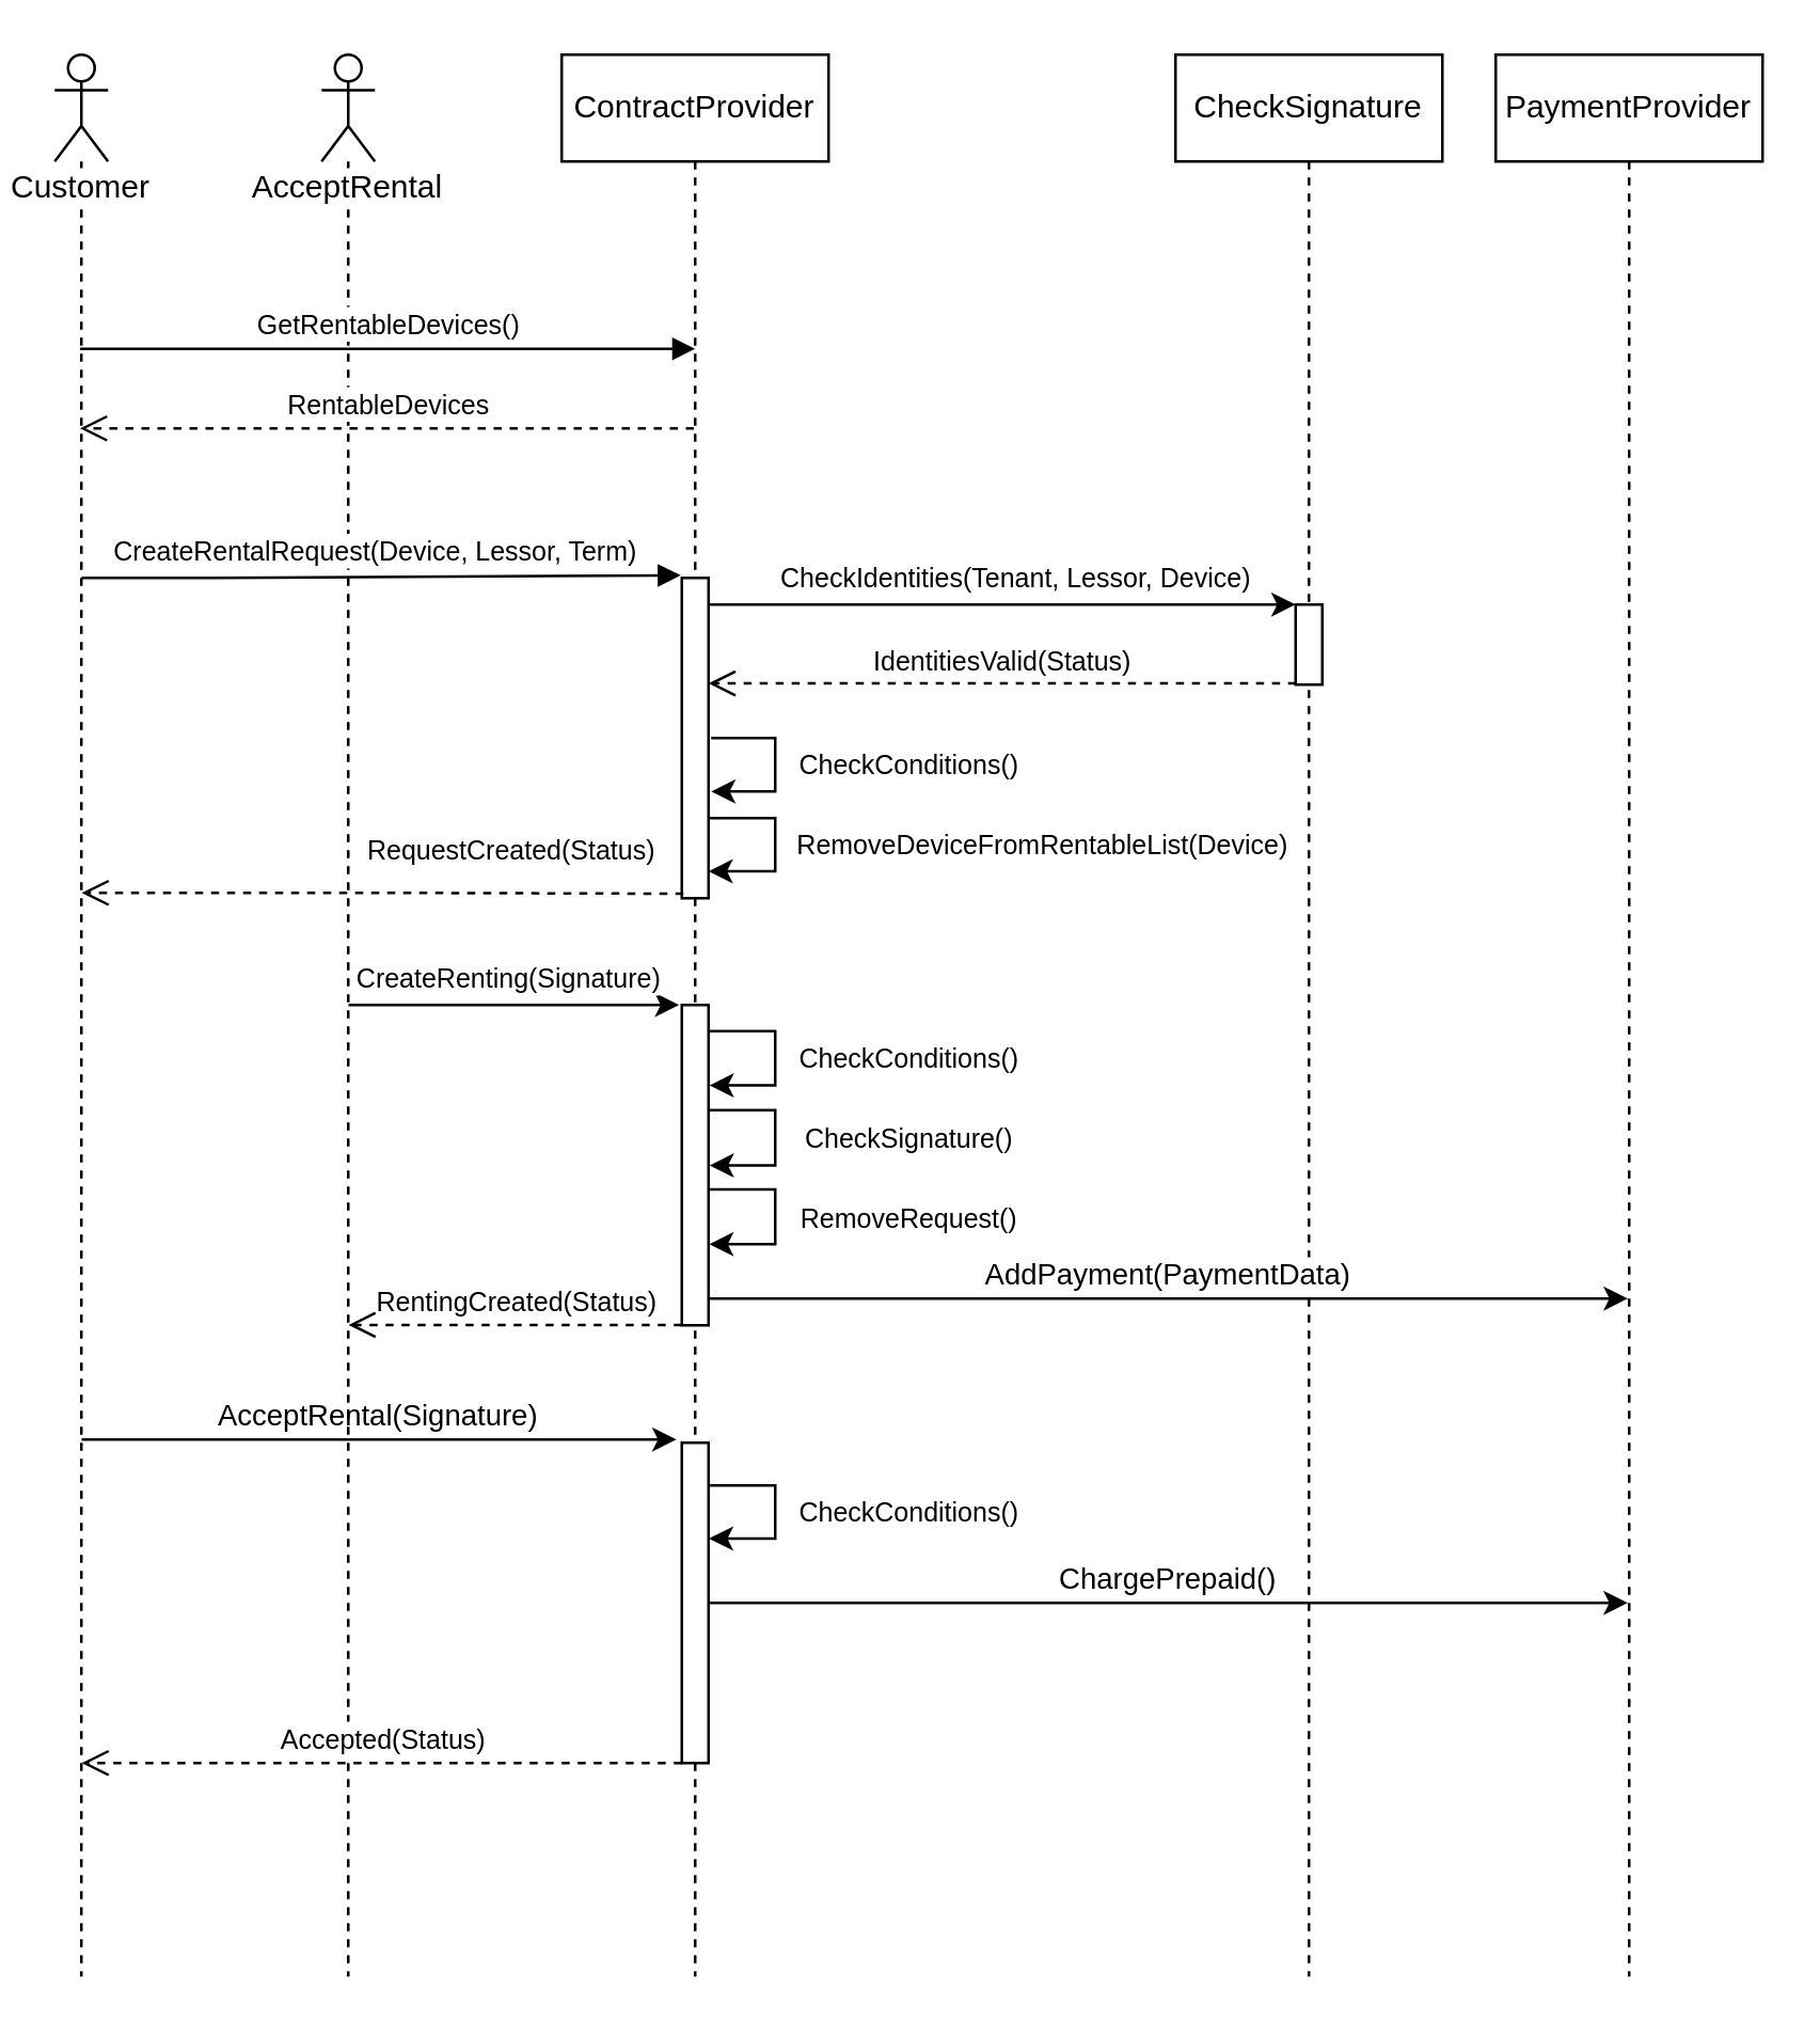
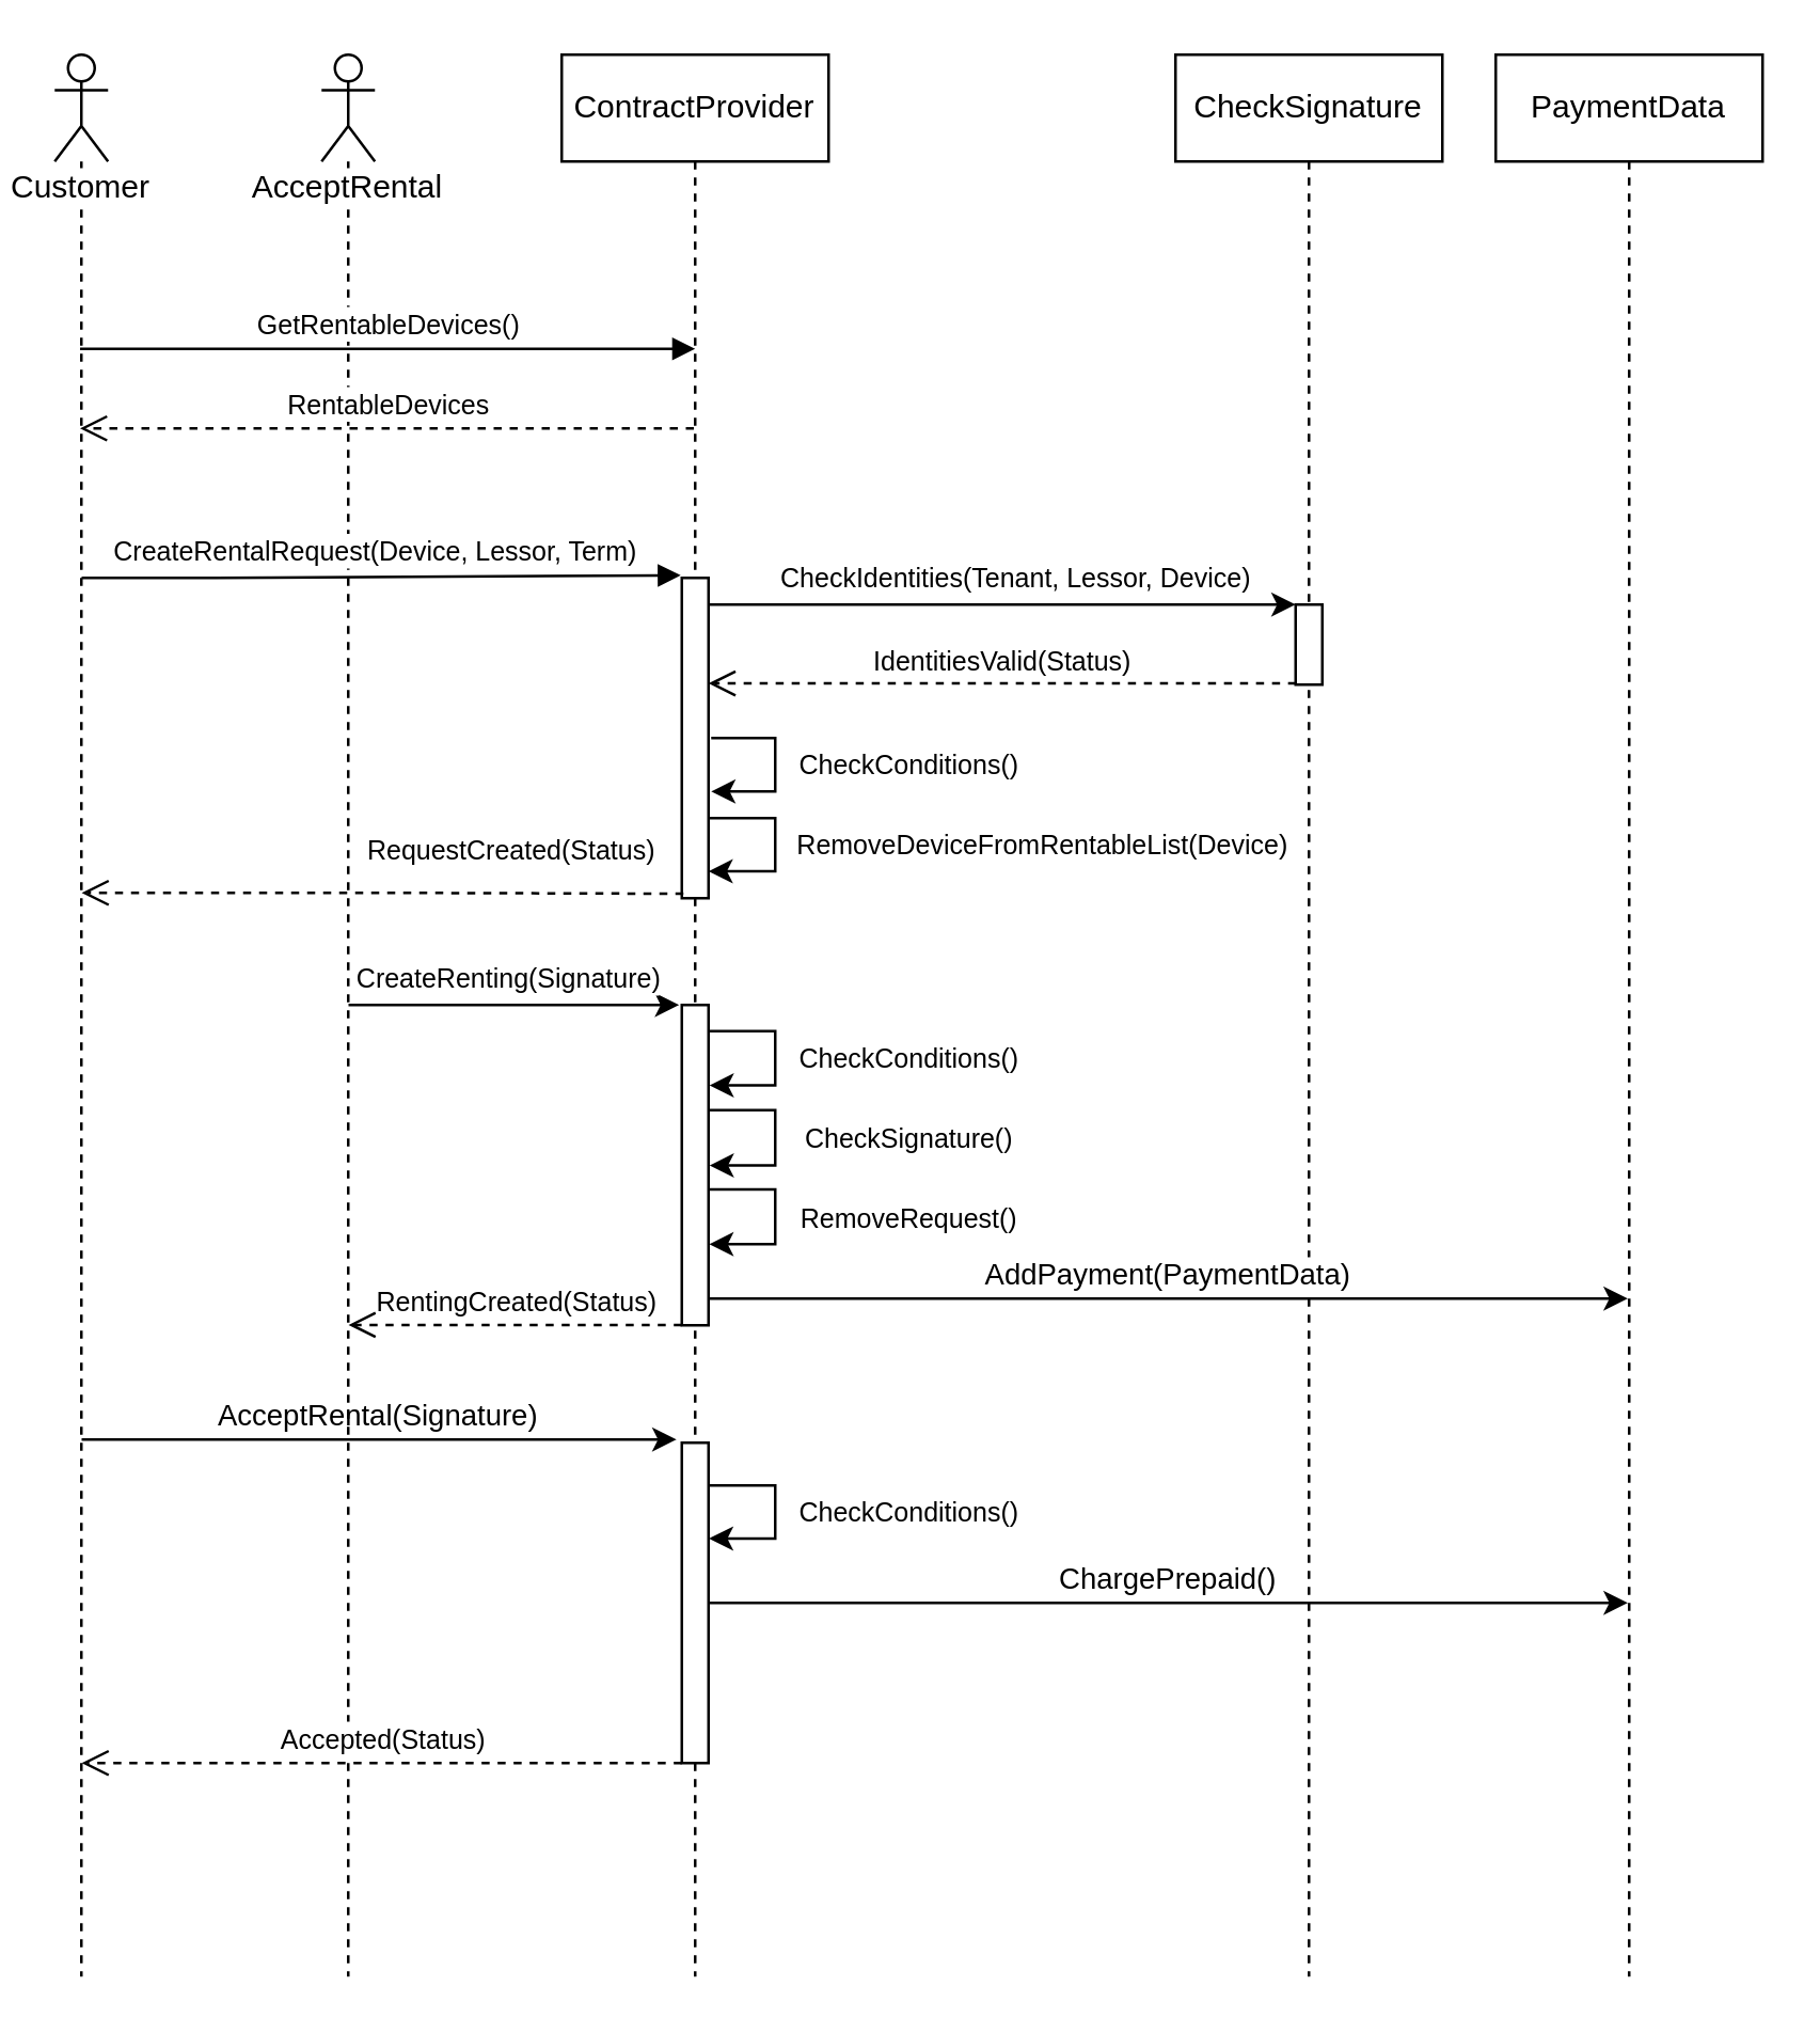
- <mxCell id="16" value="PaymentProvider" style="shape=umlLifeline;perimeter=lifelinePerimeter;whiteSpace=wrap;html=1;container=1;collapsible=0;recursiveResize=0;outlineConnect=0;" parent="1" vertex="1"><mxGeometry x="560" y="20" width="100" height="720" as="geometry" /></mxCell>
+ <mxCell id="16" value="PaymentData" style="shape=umlLifeline;perimeter=lifelinePerimeter;whiteSpace=wrap;html=1;container=1;collapsible=0;recursiveResize=0;outlineConnect=0;" parent="1" vertex="1"><mxGeometry x="560" y="20" width="100" height="720" as="geometry" /></mxCell>
